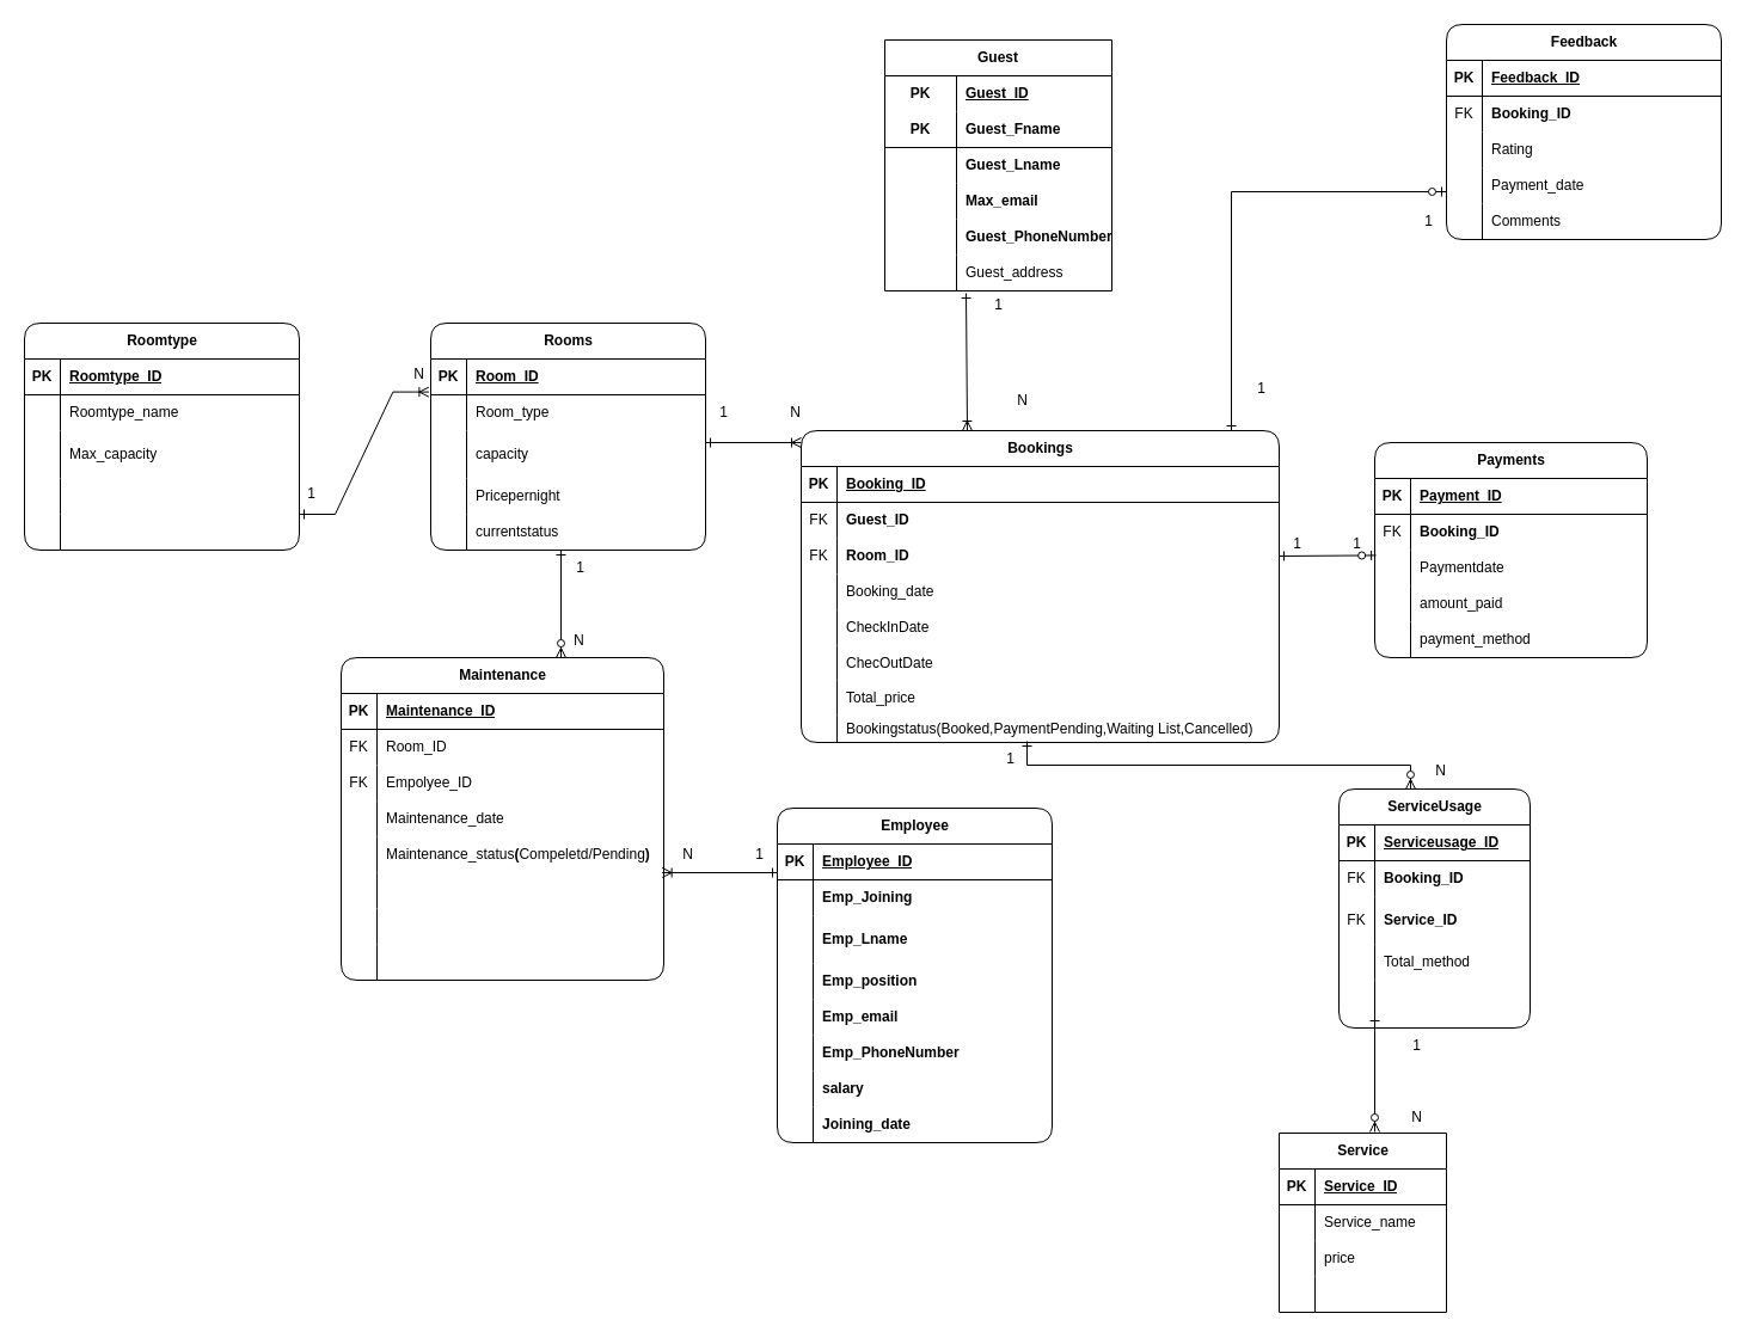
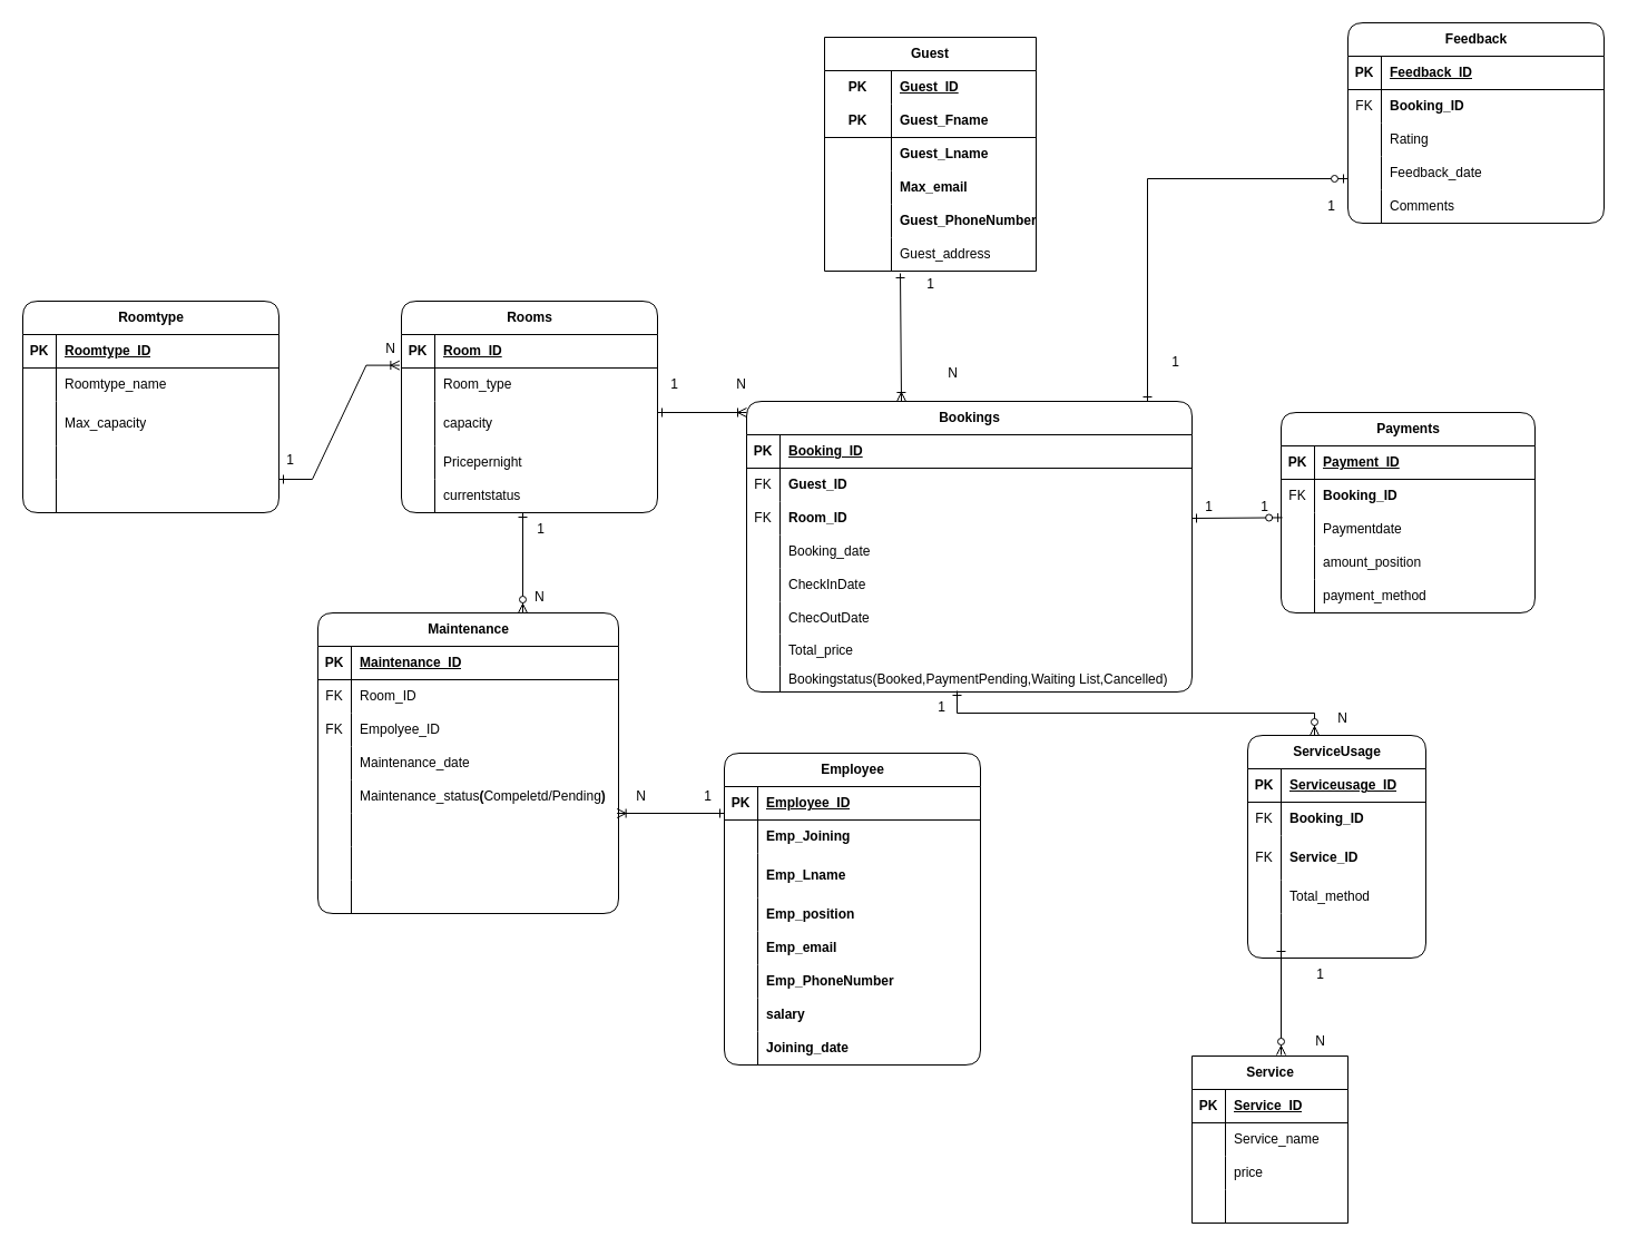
- <mxCell id="164" value="Payment_date" style="shape=partialRectangle;connectable=0;fillColor=none;top=0;left=0;bottom=0;right=0;align=left;spacingLeft=6;overflow=hidden;whiteSpace=wrap;html=1;" parent="162" vertex="1"><mxGeometry x="30" width="200" height="30" as="geometry"><mxRectangle width="200" height="30" as="alternateBounds" /></mxGeometry></mxCell>
+ <mxCell id="164" value="Feedback_date" style="shape=partialRectangle;connectable=0;fillColor=none;top=0;left=0;bottom=0;right=0;align=left;spacingLeft=6;overflow=hidden;whiteSpace=wrap;html=1;" parent="162" vertex="1"><mxGeometry x="30" width="200" height="30" as="geometry"><mxRectangle width="200" height="30" as="alternateBounds" /></mxGeometry></mxCell>
- <mxCell id="180" value="amount_paid" style="shape=partialRectangle;connectable=0;fillColor=none;top=0;left=0;bottom=0;right=0;align=left;spacingLeft=6;overflow=hidden;whiteSpace=wrap;html=1;" parent="178" vertex="1"><mxGeometry x="30" width="198" height="30" as="geometry"><mxRectangle width="198" height="30" as="alternateBounds" /></mxGeometry></mxCell>
+ <mxCell id="180" value="amount_position" style="shape=partialRectangle;connectable=0;fillColor=none;top=0;left=0;bottom=0;right=0;align=left;spacingLeft=6;overflow=hidden;whiteSpace=wrap;html=1;" parent="178" vertex="1"><mxGeometry x="30" width="198" height="30" as="geometry"><mxRectangle width="198" height="30" as="alternateBounds" /></mxGeometry></mxCell>
